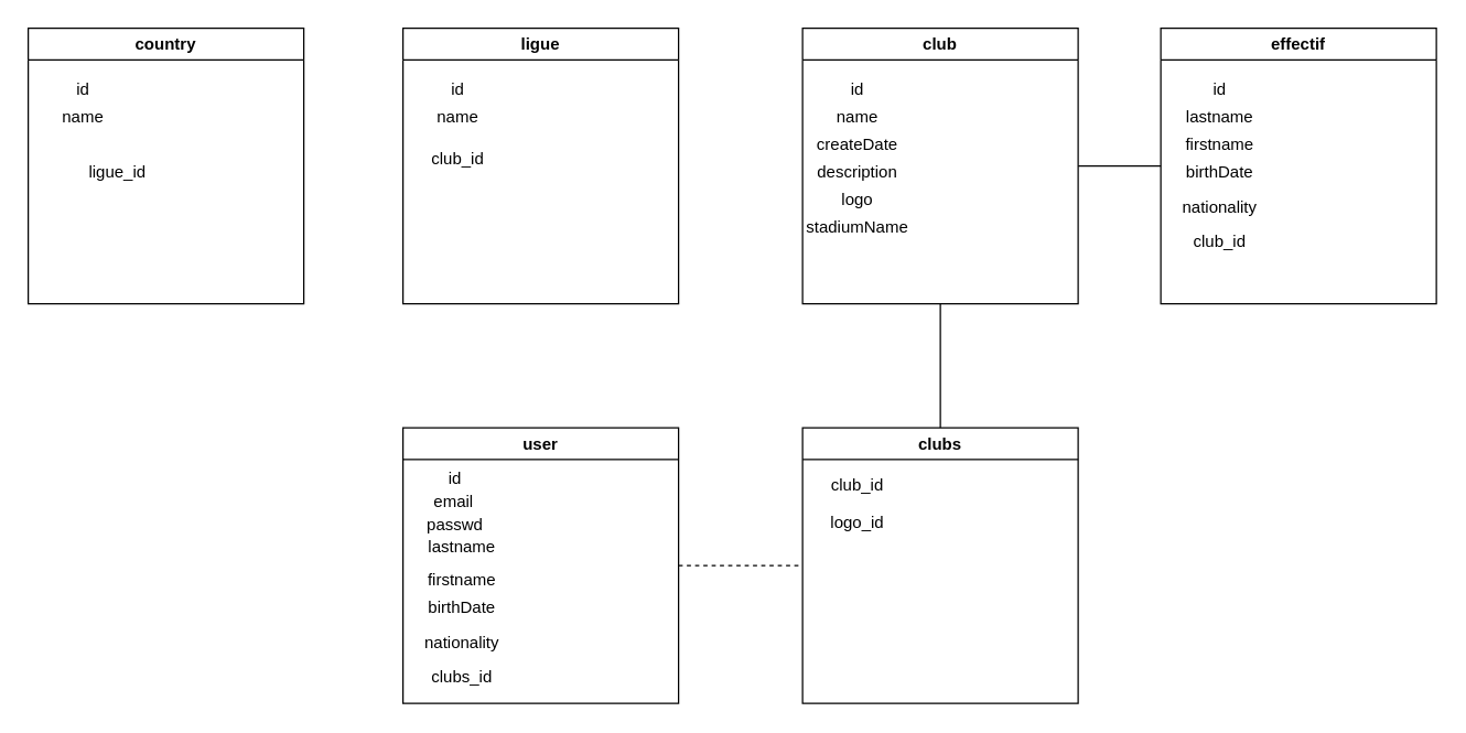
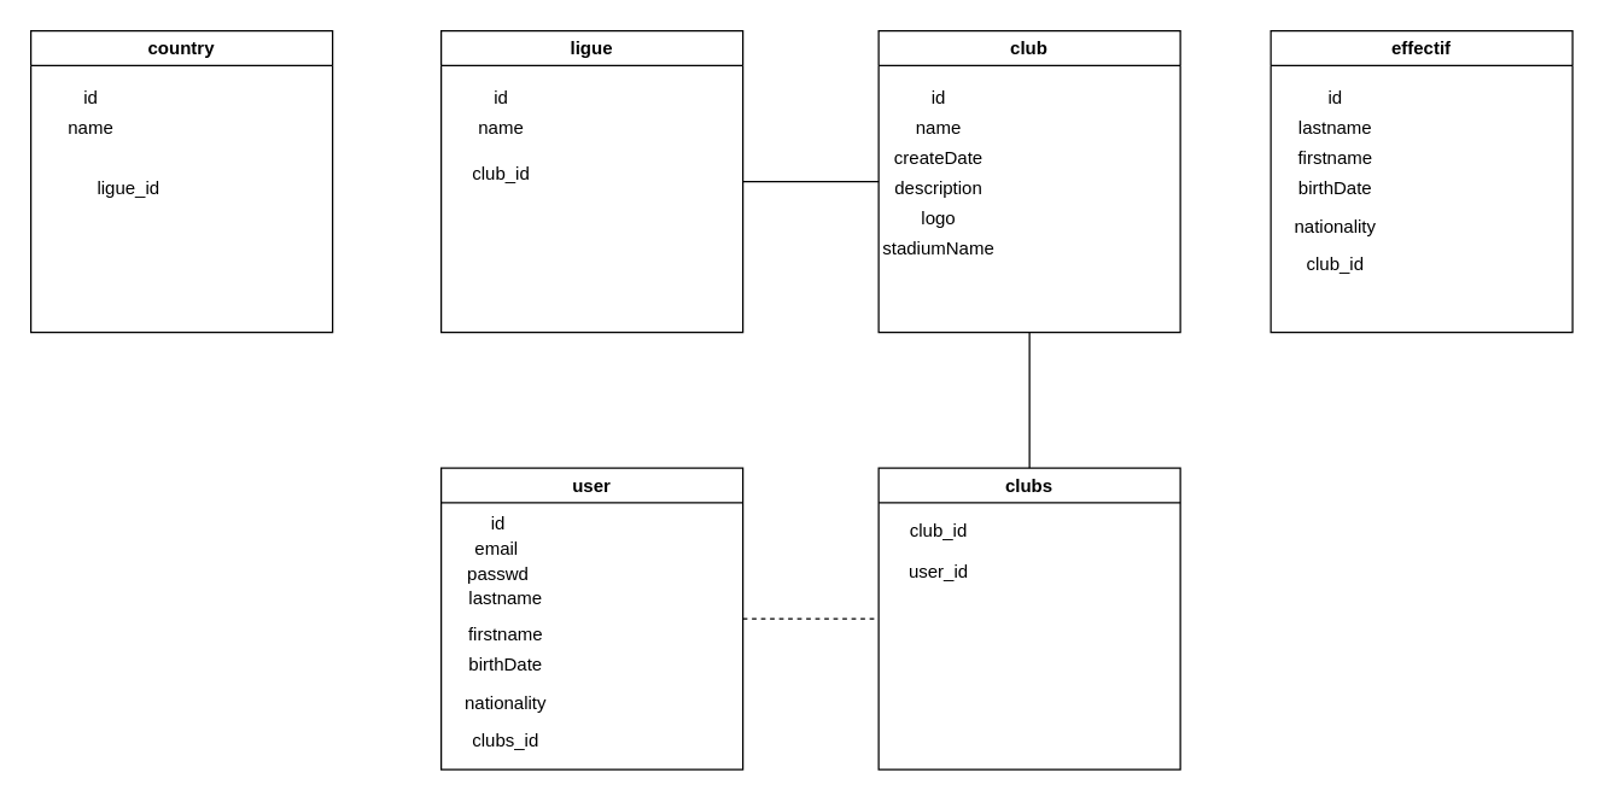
+ <mxCell id="18" style="edgeStyle=orthogonalEdgeStyle;rounded=0;orthogonalLoop=1;jettySize=auto;html=1;entryX=0;entryY=0.5;entryDx=0;entryDy=0;endArrow=none;endFill=0;" parent="1" source="19" target="4" edge="1"><mxGeometry relative="1" as="geometry" /></mxCell>
- <mxCell id="2" style="edgeStyle=orthogonalEdgeStyle;rounded=0;orthogonalLoop=1;jettySize=auto;html=1;entryX=0;entryY=0.5;entryDx=0;entryDy=0;endArrow=none;endFill=0;" parent="1" source="4" target="11" edge="1"><mxGeometry relative="1" as="geometry" /></mxCell>
- <mxCell id="33" value="logo_id" style="text;html=1;strokeColor=none;fillColor=none;align=center;verticalAlign=middle;whiteSpace=wrap;rounded=0;" parent="31" vertex="1"><mxGeometry x="10" y="54" width="60" height="30" as="geometry" /></mxCell>
+ <mxCell id="33" value="user_id" style="text;html=1;strokeColor=none;fillColor=none;align=center;verticalAlign=middle;whiteSpace=wrap;rounded=0;" parent="31" vertex="1"><mxGeometry x="10" y="54" width="60" height="30" as="geometry" /></mxCell>
